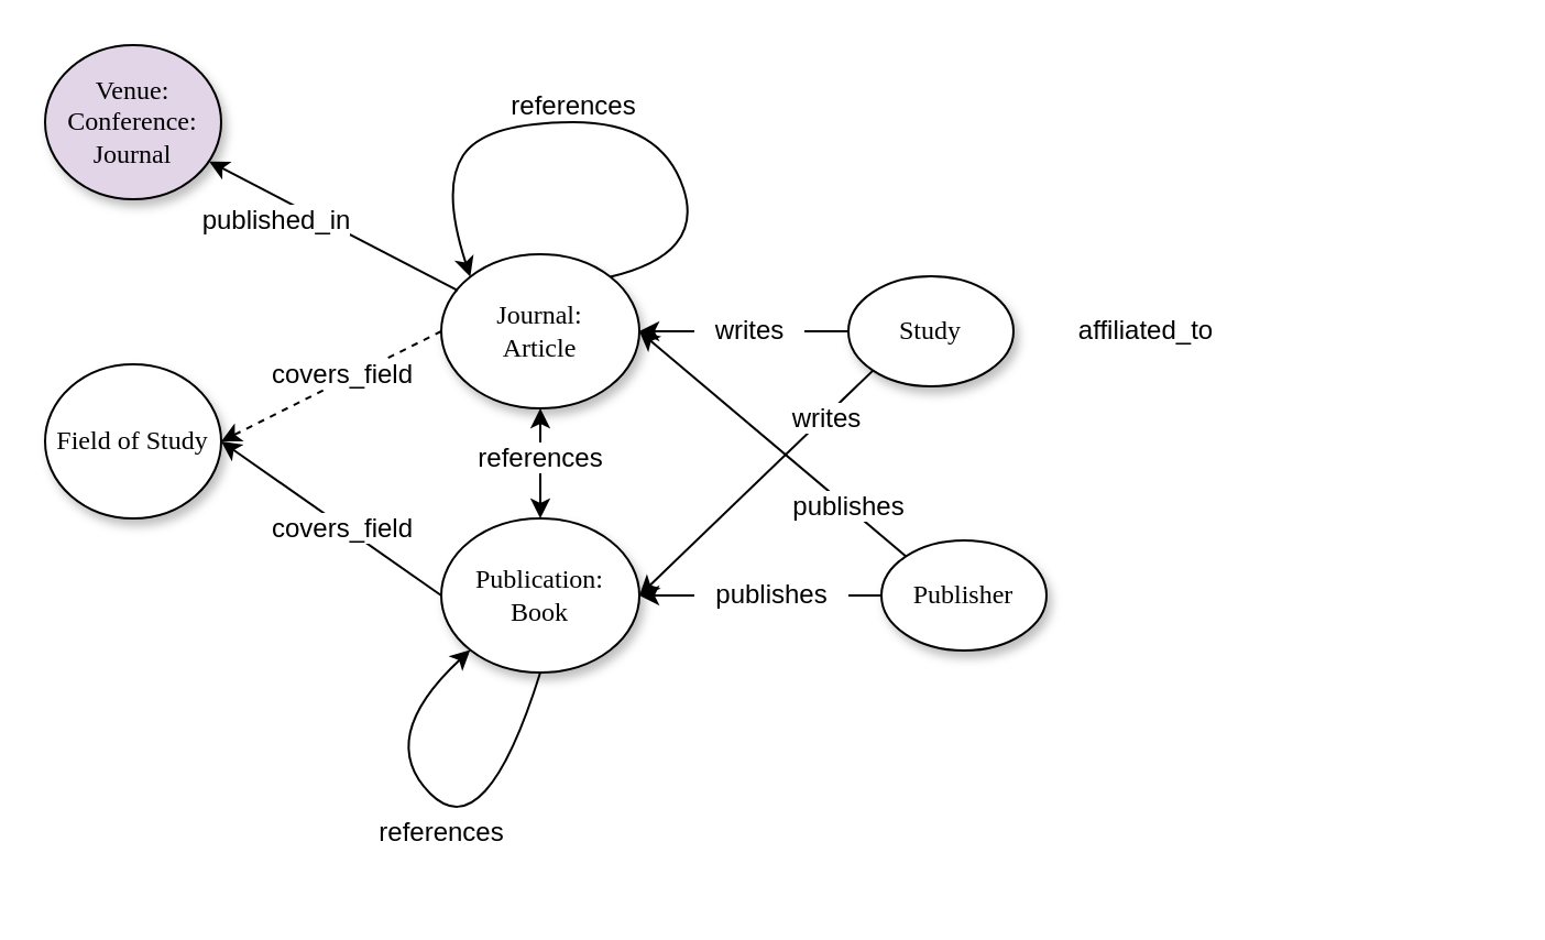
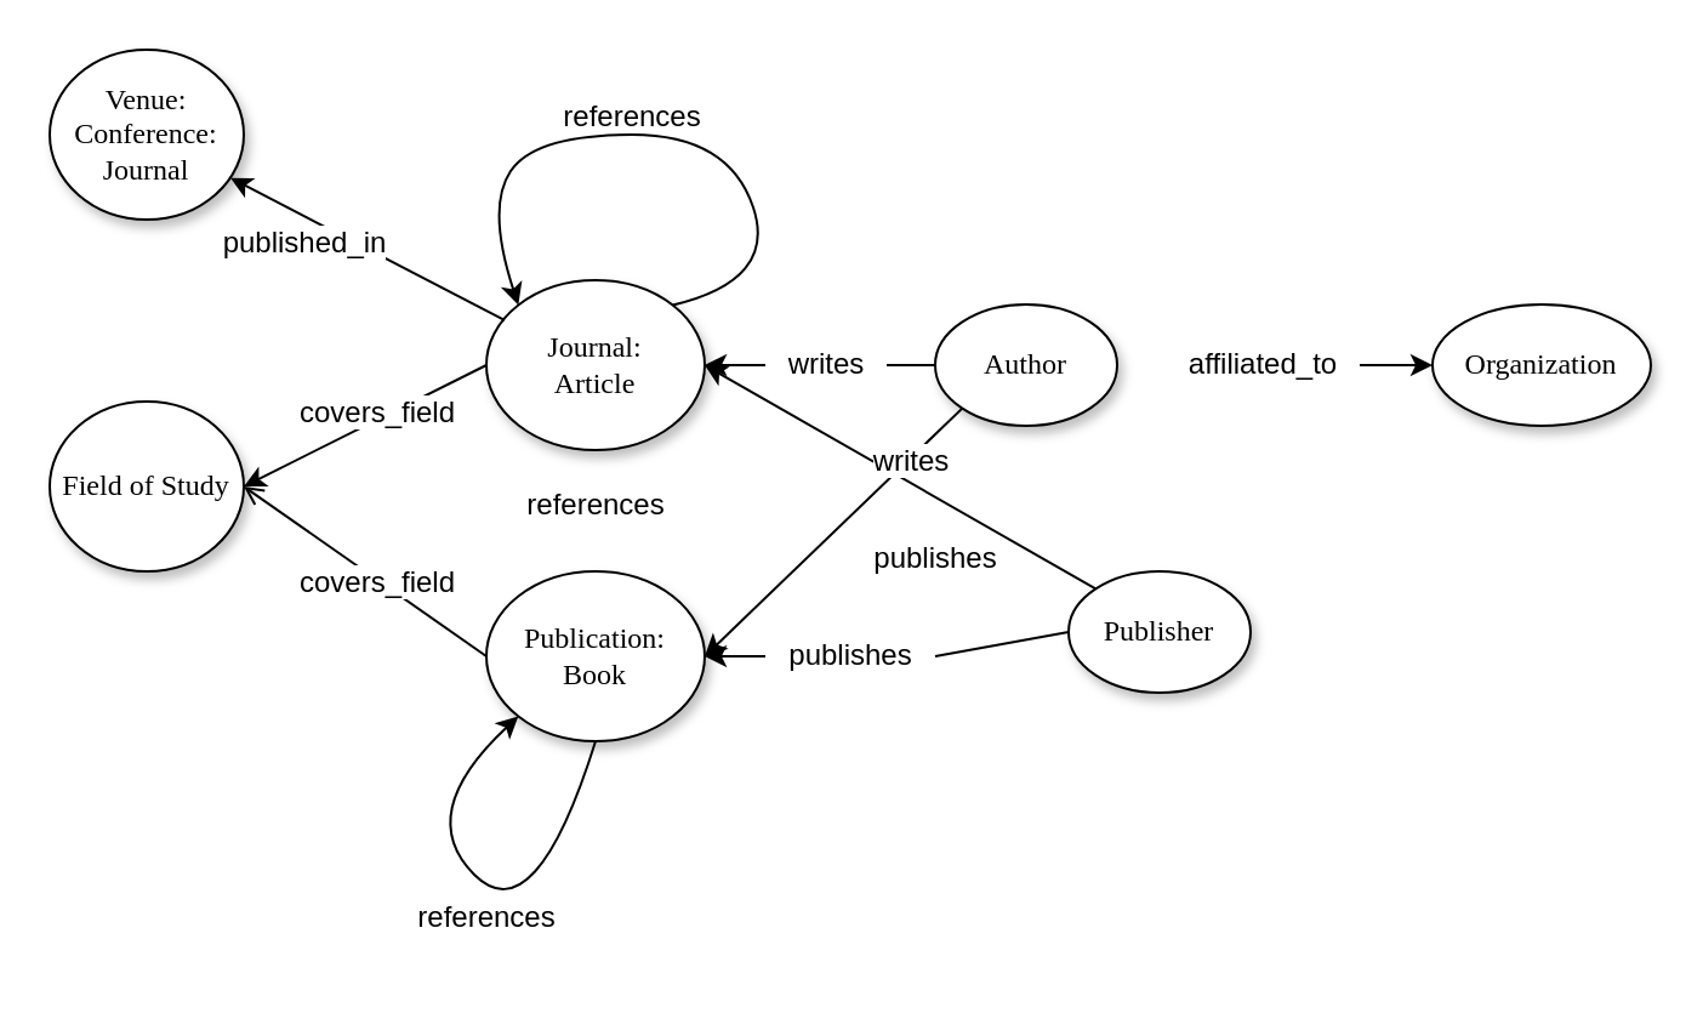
- <mxCell id="4" value="&lt;div&gt;Venue:&lt;/div&gt;&lt;div&gt;Conference:&lt;/div&gt;&lt;div&gt;Journal&lt;/div&gt;" style="ellipse;whiteSpace=wrap;html=1;rounded=0;shadow=1;comic=0;labelBackgroundColor=none;strokeWidth=1;fontFamily=Verdana;fontSize=12;align=center;fillColor=#e1d5e7;" parent="1" vertex="1"><mxGeometry x="20" y="20" width="80" height="70" as="geometry" /></mxCell>
+ <mxCell id="4" value="&lt;div&gt;Venue:&lt;/div&gt;&lt;div&gt;Conference:&lt;/div&gt;&lt;div&gt;Journal&lt;/div&gt;" style="ellipse;whiteSpace=wrap;html=1;rounded=0;shadow=1;comic=0;labelBackgroundColor=none;strokeWidth=1;fontFamily=Verdana;fontSize=12;align=center;" parent="1" vertex="1"><mxGeometry x="20" y="20" width="80" height="70" as="geometry" /></mxCell>
- <mxCell id="3" value="Study" style="ellipse;whiteSpace=wrap;html=1;rounded=0;shadow=1;comic=0;labelBackgroundColor=none;strokeWidth=1;fontFamily=Verdana;fontSize=12;align=center;" parent="1" vertex="1"><mxGeometry x="385" y="125" width="75" height="50" as="geometry" /></mxCell>
+ <mxCell id="3" value="Author" style="ellipse;whiteSpace=wrap;html=1;rounded=0;shadow=1;comic=0;labelBackgroundColor=none;strokeWidth=1;fontFamily=Verdana;fontSize=12;align=center;" parent="1" vertex="1"><mxGeometry x="385" y="125" width="75" height="50" as="geometry" /></mxCell>
+ <mxCell id="9" value="" style="endArrow=classic;html=1;rounded=0;exitX=1;exitY=0.5;exitDx=0;exitDy=0;entryX=0;entryY=0.5;entryDx=0;entryDy=0;startArrow=none;" edge="1" parent="1" source="32" target="8"><mxGeometry width="50" height="50" relative="1" as="geometry"><mxPoint x="490" y="185" as="sourcePoint" /><mxPoint x="540" y="135" as="targetPoint" /></mxGeometry></mxCell>
+ <mxCell id="8" value="&lt;div&gt;Organization&lt;/div&gt;" style="ellipse;whiteSpace=wrap;html=1;rounded=0;shadow=1;comic=0;labelBackgroundColor=none;strokeWidth=1;fontFamily=Verdana;fontSize=12;align=center;" vertex="1" parent="1"><mxGeometry x="590" y="125" width="90" height="50" as="geometry" /></mxCell>
- <mxCell id="13" value="" style="endArrow=classic;html=1;rounded=0;exitX=0;exitY=0.5;exitDx=0;exitDy=0;entryX=1;entryY=0.5;entryDx=0;entryDy=0;dashed=1;" edge="1" parent="1" source="2" target="12"><mxGeometry width="50" height="50" relative="1" as="geometry"><mxPoint x="150" y="150" as="sourcePoint" /><mxPoint x="70" y="150" as="targetPoint" /></mxGeometry></mxCell>
+ <mxCell id="13" value="" style="endArrow=classic;html=1;rounded=0;exitX=0;exitY=0.5;exitDx=0;exitDy=0;entryX=1;entryY=0.5;entryDx=0;entryDy=0;" edge="1" parent="1" source="2" target="12"><mxGeometry width="50" height="50" relative="1" as="geometry"><mxPoint x="150" y="150" as="sourcePoint" /><mxPoint x="70" y="150" as="targetPoint" /></mxGeometry></mxCell>
- <mxCell id="24" value="" style="endArrow=classic;html=1;rounded=0;fontColor=none;exitX=0;exitY=0.5;exitDx=0;exitDy=0;entryX=1;entryY=0.5;entryDx=0;entryDy=0;" edge="1" parent="1" source="17" target="12"><mxGeometry width="50" height="50" relative="1" as="geometry"><mxPoint x="90" y="285" as="sourcePoint" /><mxPoint x="140" y="235" as="targetPoint" /></mxGeometry></mxCell>
+ <mxCell id="24" value="" style="endArrow=open;html=1;rounded=0;fontColor=none;exitX=0;exitY=0.5;exitDx=0;exitDy=0;entryX=1;entryY=0.5;entryDx=0;entryDy=0;" edge="1" parent="1" source="17" target="12"><mxGeometry width="50" height="50" relative="1" as="geometry"><mxPoint x="90" y="285" as="sourcePoint" /><mxPoint x="140" y="235" as="targetPoint" /></mxGeometry></mxCell>
- <mxCell id="30" value="" style="endArrow=classic;startArrow=classic;html=1;rounded=0;fontColor=none;entryX=0.5;entryY=1;entryDx=0;entryDy=0;exitX=0.5;exitY=0;exitDx=0;exitDy=0;" edge="1" parent="1" source="17" target="2"><mxGeometry width="50" height="50" relative="1" as="geometry"><mxPoint x="230" y="245" as="sourcePoint" /><mxPoint x="280" y="195" as="targetPoint" /></mxGeometry></mxCell>
- <mxCell id="15" value="Publisher" style="ellipse;whiteSpace=wrap;html=1;rounded=0;shadow=1;comic=0;labelBackgroundColor=none;strokeWidth=1;fontFamily=Verdana;fontSize=12;align=center;" vertex="1" parent="1"><mxGeometry x="400" y="245" width="75" height="50" as="geometry" /></mxCell>
+ <mxCell id="15" value="Publisher" style="ellipse;whiteSpace=wrap;html=1;rounded=0;shadow=1;comic=0;labelBackgroundColor=none;strokeWidth=1;fontFamily=Verdana;fontSize=12;align=center;" vertex="1" parent="1"><mxGeometry x="440" y="235" width="75" height="50" as="geometry" /></mxCell>
